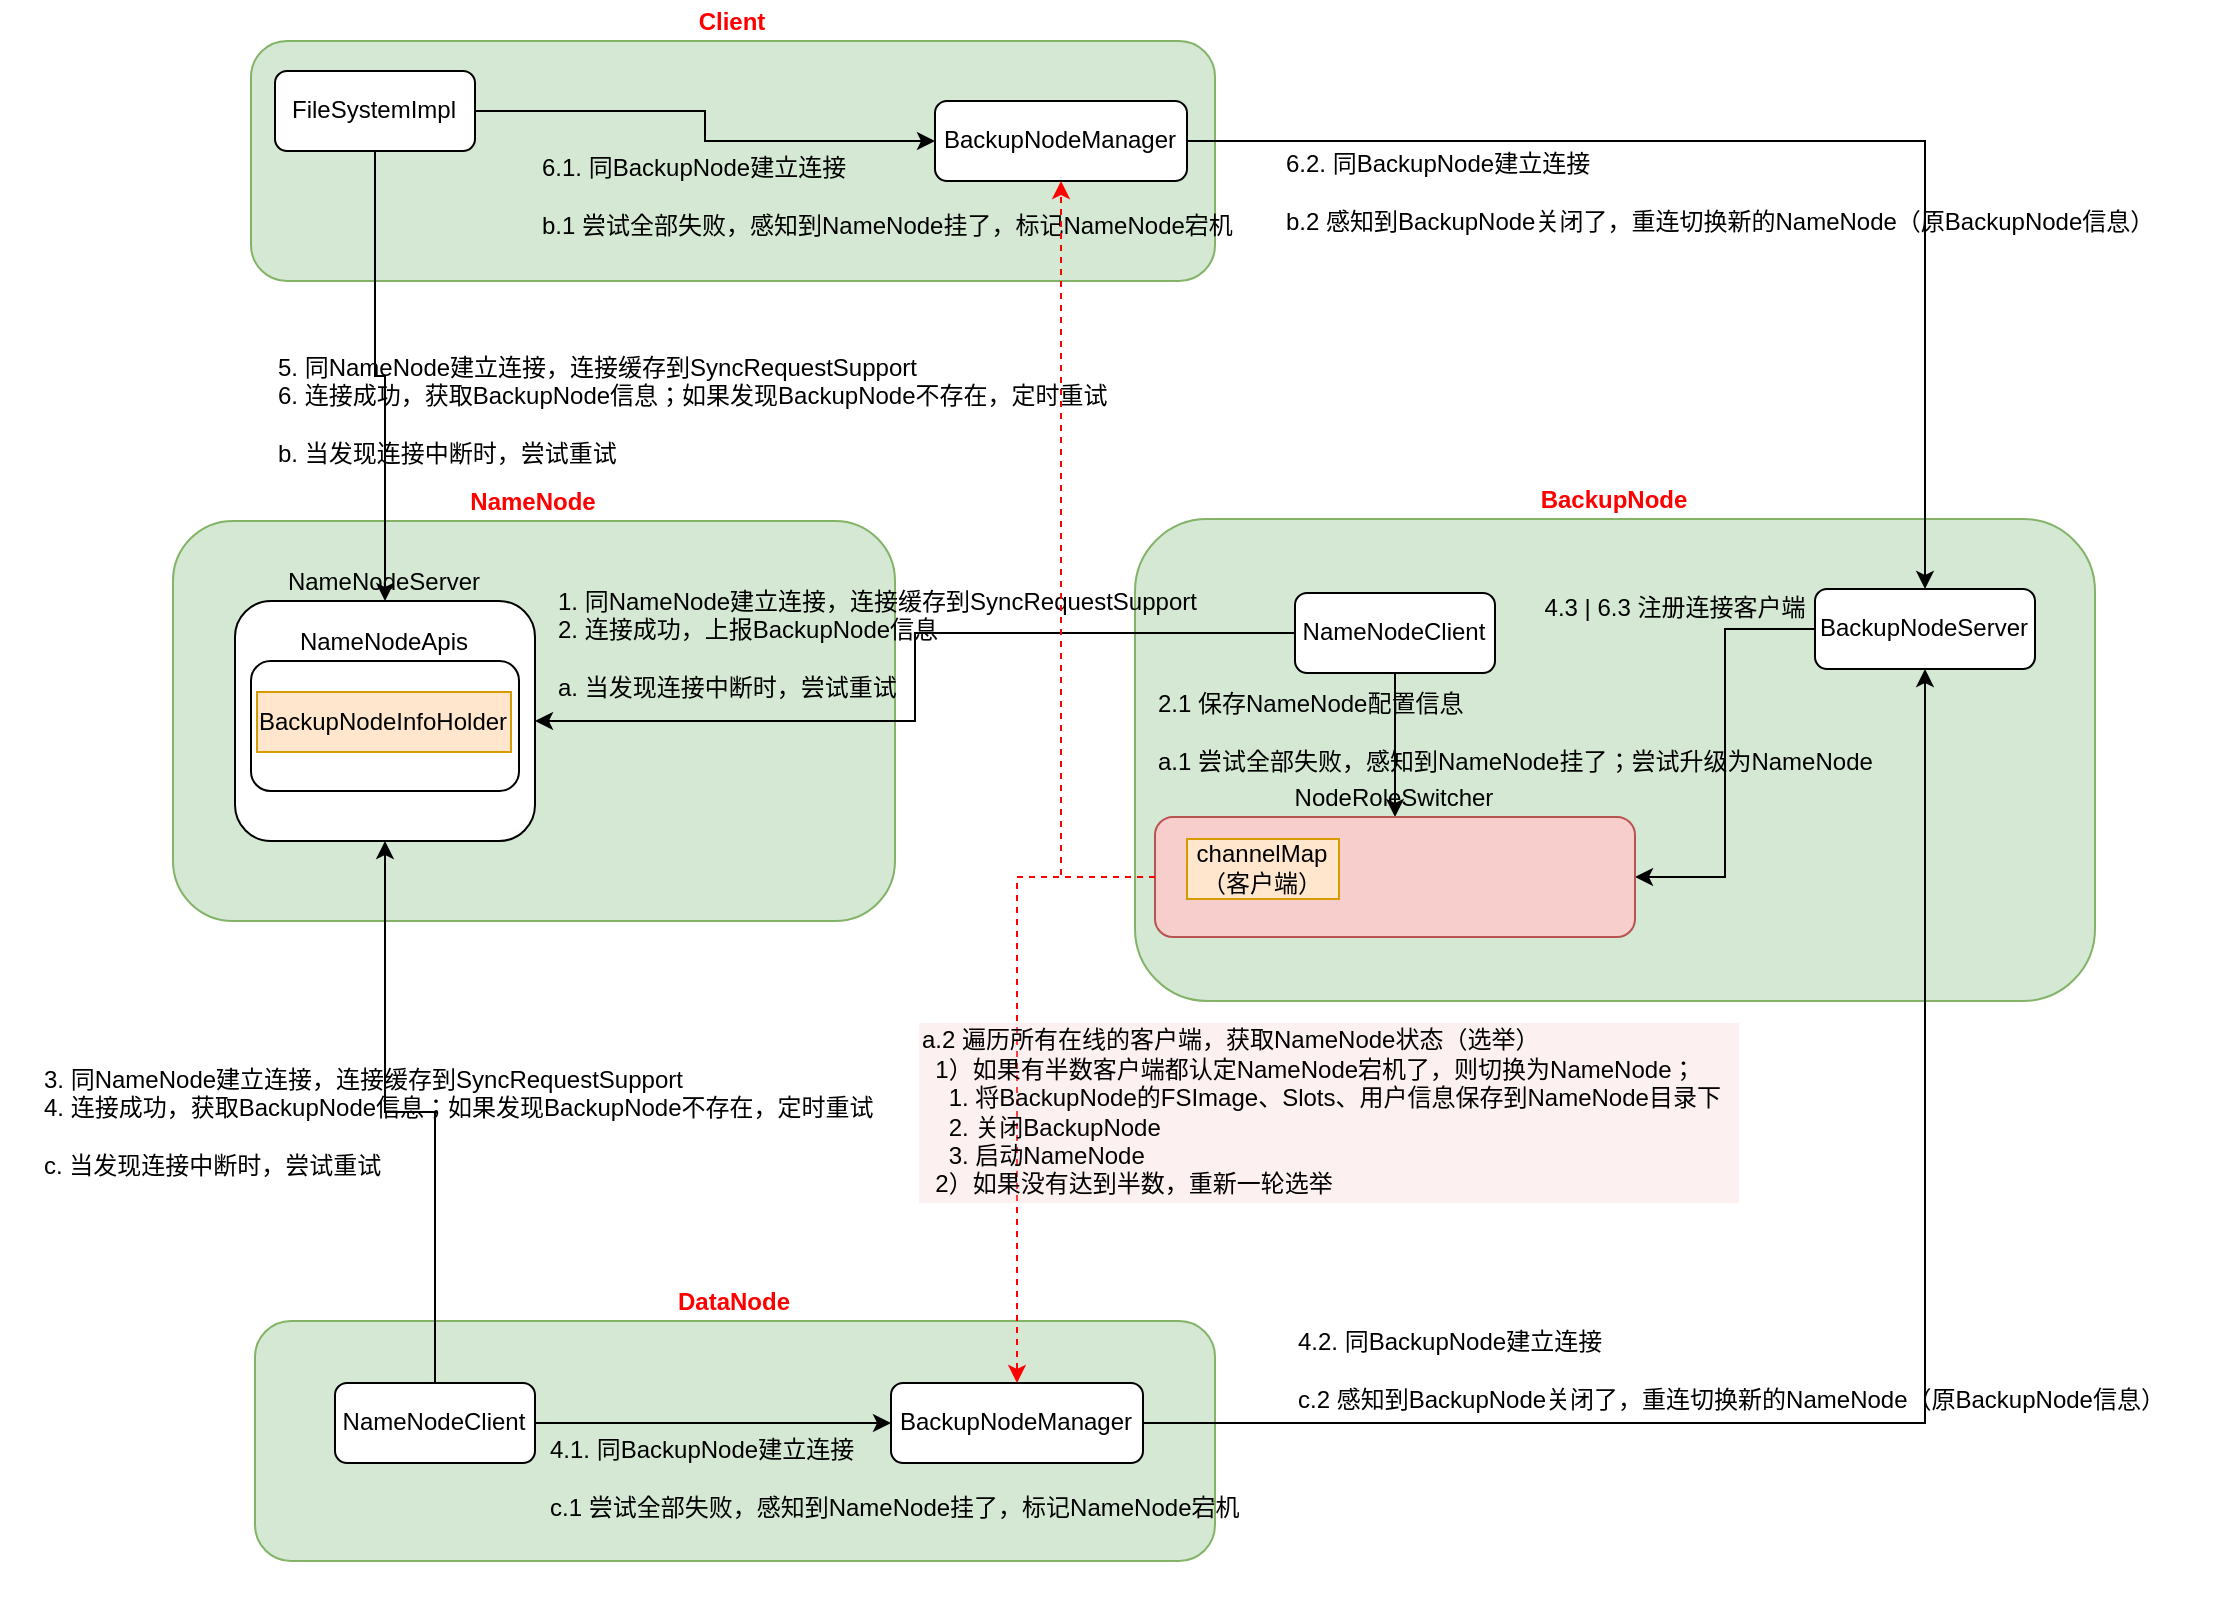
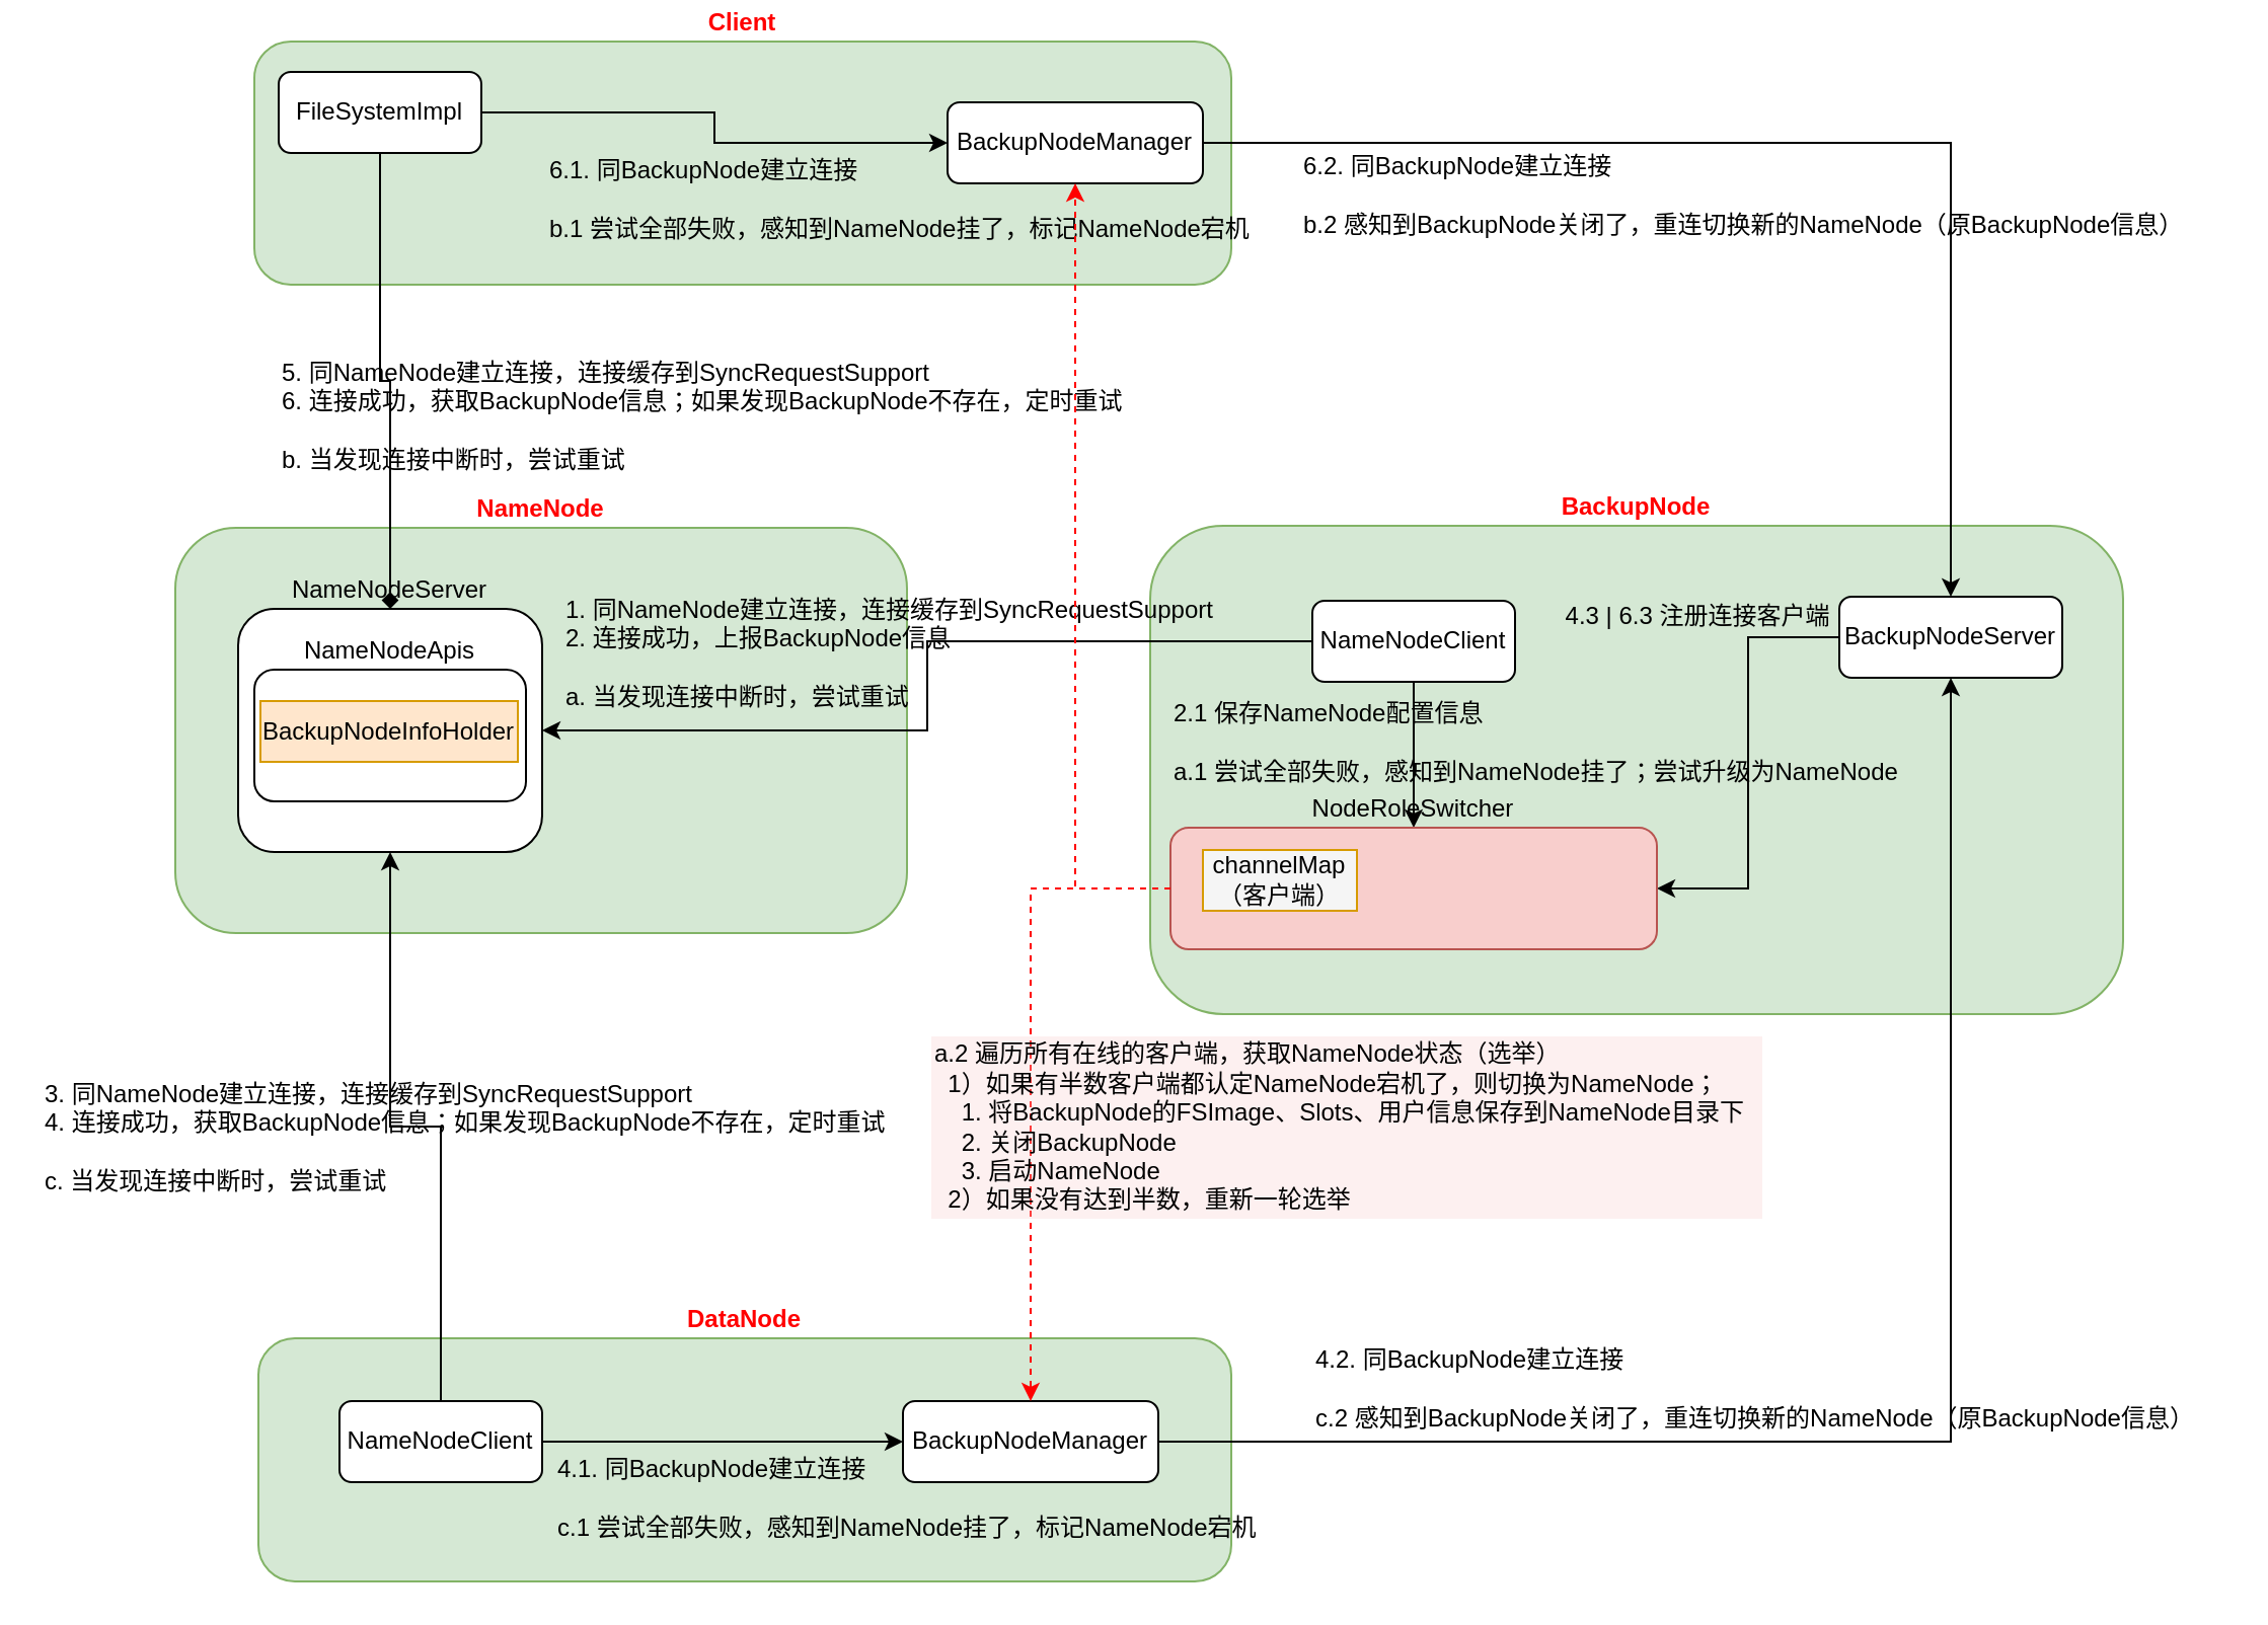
- <mxCell id="24" style="edgeStyle=orthogonalEdgeStyle;rounded=0;orthogonalLoop=1;jettySize=auto;html=1;entryX=0.5;entryY=0;entryDx=0;entryDy=0;fontColor=#000000;" edge="1" parent="1" source="26" target="7"><mxGeometry relative="1" as="geometry" /></mxCell>
+ <mxCell id="24" style="edgeStyle=orthogonalEdgeStyle;rounded=0;orthogonalLoop=1;jettySize=auto;html=1;entryX=0.5;entryY=0;entryDx=0;entryDy=0;fontColor=#000000;endArrow=diamond;" edge="1" parent="1" source="26" target="7"><mxGeometry relative="1" as="geometry" /></mxCell>
- <mxCell id="33" value="channelMap（客户端）" style="rounded=0;whiteSpace=wrap;html=1;fillColor=#ffe6cc;strokeColor=#d79b00;" vertex="1" parent="1"><mxGeometry x="593" y="419" width="76" height="30" as="geometry" /></mxCell>
+ <mxCell id="33" value="channelMap（客户端）" style="rounded=0;whiteSpace=wrap;html=1;fillColor=#f5f5f5;strokeColor=#d79b00;" vertex="1" parent="1"><mxGeometry x="593" y="419" width="76" height="30" as="geometry" /></mxCell>
